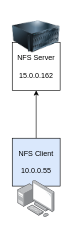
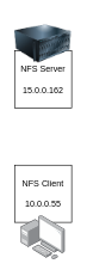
- <mxCell id="4" style="edgeStyle=orthogonalEdgeStyle;rounded=0;orthogonalLoop=1;jettySize=auto;html=1;" edge="1" parent="1" source="5" target="2"><mxGeometry relative="1" as="geometry" /></mxCell>
- <mxCell id="5" value="NFS Client&lt;br&gt;&lt;br&gt;10.0.0.55" style="whiteSpace=wrap;html=1;aspect=fixed;fillColor=#dae8fc;" vertex="1" parent="1"><mxGeometry x="20" y="230" width="80" height="80" as="geometry" /></mxCell>
+ <mxCell id="5" value="NFS Client&lt;br&gt;&lt;br&gt;10.0.0.55" style="whiteSpace=wrap;html=1;aspect=fixed;" vertex="1" parent="1"><mxGeometry x="20" y="230" width="80" height="80" as="geometry" /></mxCell>
